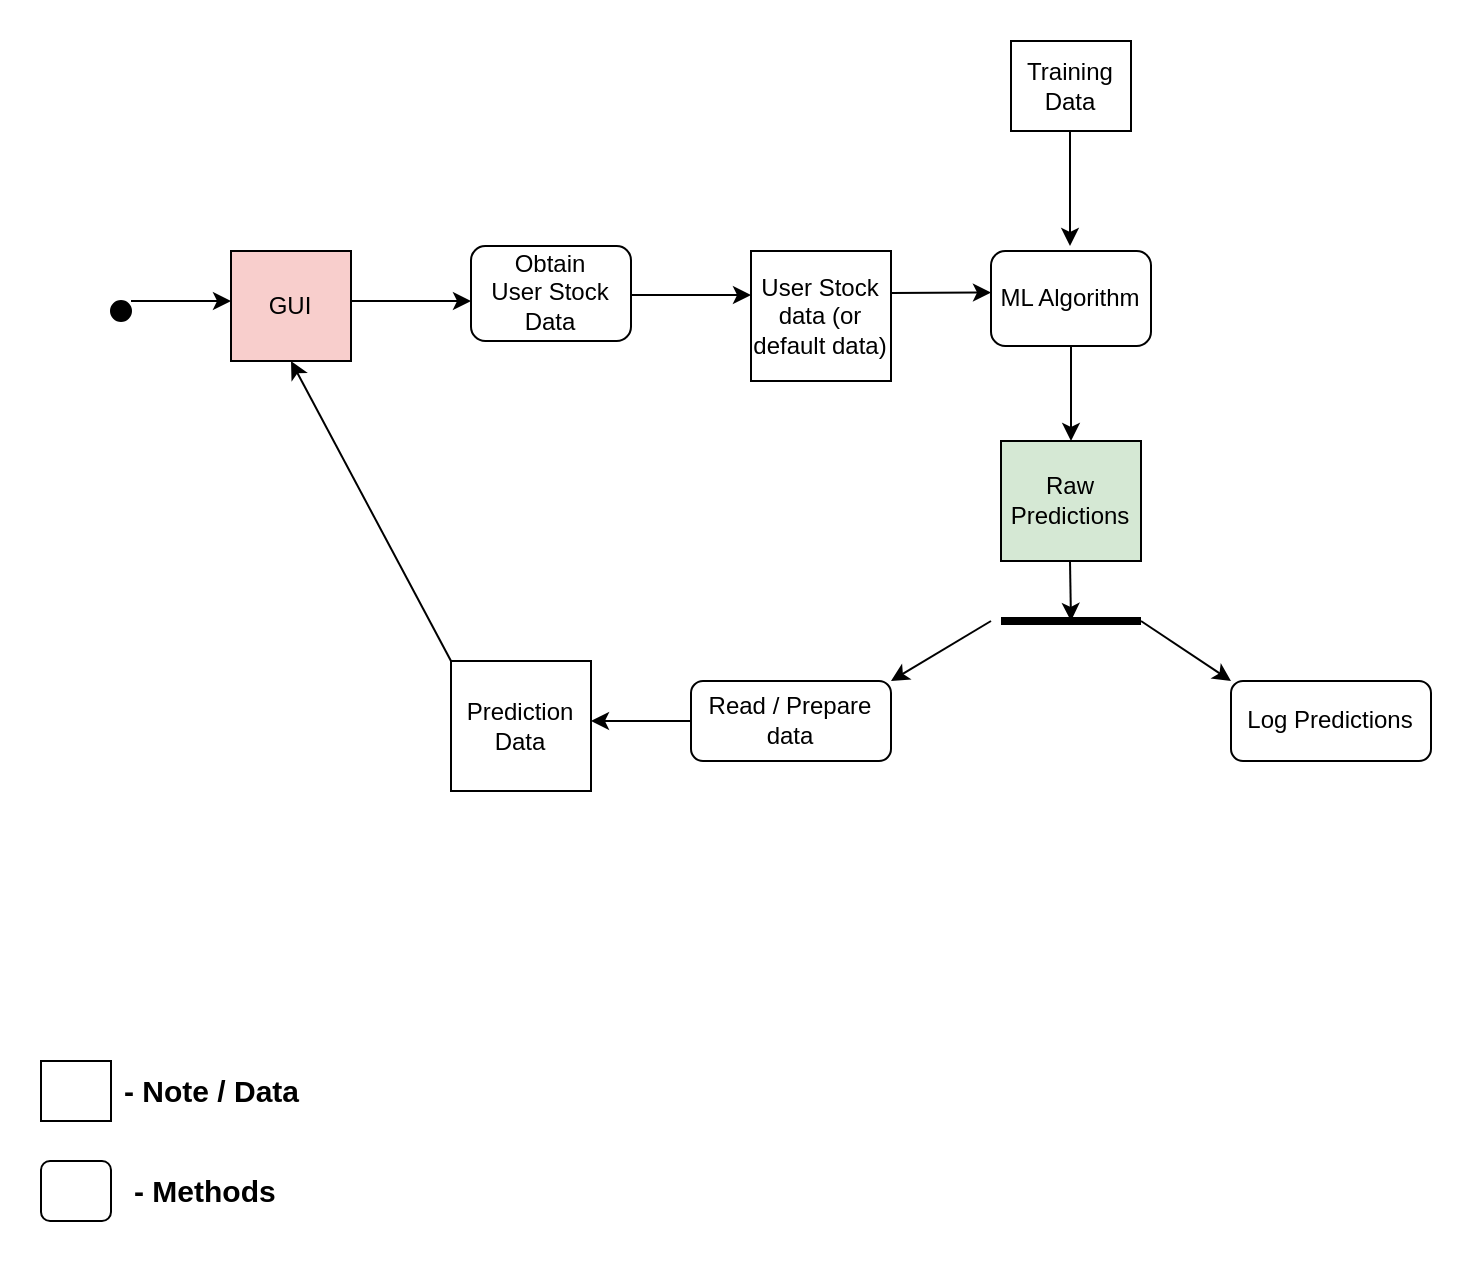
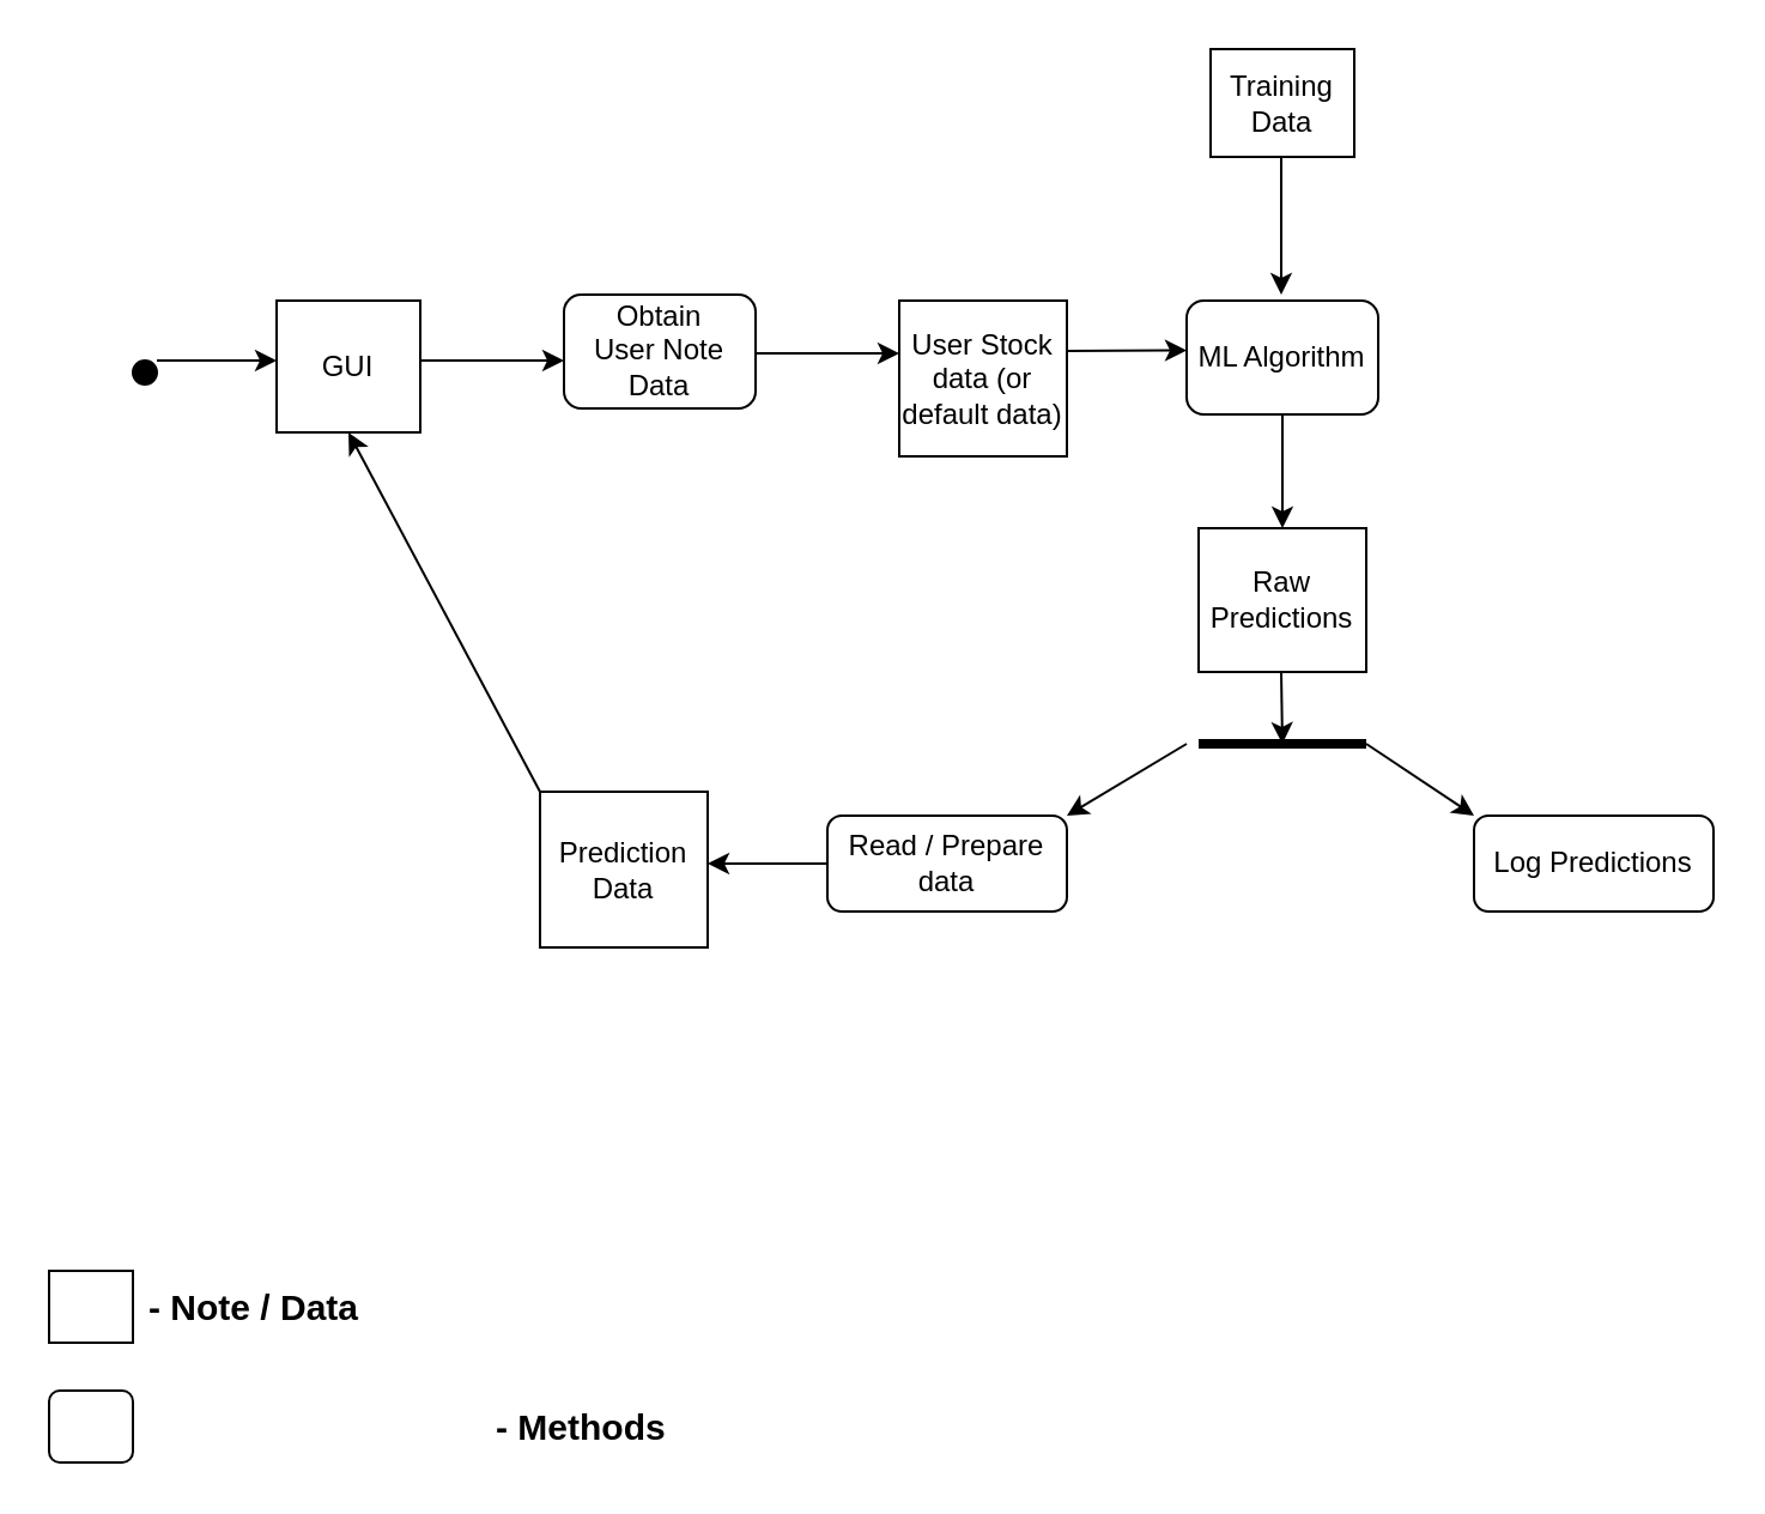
- <mxCell id="6" value="&lt;div&gt;Obtain&lt;/div&gt;&lt;div&gt;User Stock Data&lt;/div&gt;" style="rounded=1;whiteSpace=wrap;html=1;" parent="1" vertex="1"><mxGeometry x="235" y="122.5" width="80" height="47.5" as="geometry" /></mxCell>
+ <mxCell id="6" value="&lt;div&gt;Obtain&lt;/div&gt;&lt;div&gt;User Note Data&lt;/div&gt;" style="rounded=1;whiteSpace=wrap;html=1;" parent="1" vertex="1"><mxGeometry x="235" y="122.5" width="80" height="47.5" as="geometry" /></mxCell>
- <mxCell id="4" value="GUI" style="rounded=0;whiteSpace=wrap;html=1;fillColor=#f8cecc;" parent="1" vertex="1"><mxGeometry x="115" y="125" width="60" height="55" as="geometry" /></mxCell>
+ <mxCell id="4" value="GUI" style="rounded=0;whiteSpace=wrap;html=1;" parent="1" vertex="1"><mxGeometry x="115" y="125" width="60" height="55" as="geometry" /></mxCell>
- <mxCell id="14" value="&lt;div&gt;Raw Predictions&lt;/div&gt;" style="rounded=0;whiteSpace=wrap;html=1;fillColor=#d5e8d4;" parent="1" vertex="1"><mxGeometry x="500" y="220" width="70" height="60" as="geometry" /></mxCell>
+ <mxCell id="14" value="&lt;div&gt;Raw Predictions&lt;/div&gt;" style="rounded=0;whiteSpace=wrap;html=1;" parent="1" vertex="1"><mxGeometry x="500" y="220" width="70" height="60" as="geometry" /></mxCell>
- <mxCell id="27" value="&lt;div style=&quot;font-size: 15px;&quot; align=&quot;left&quot;&gt;&lt;b&gt;- Methods&lt;br&gt;&lt;/b&gt;&lt;/div&gt;" style="text;html=1;align=left;verticalAlign=middle;whiteSpace=wrap;rounded=0;" parent="1" vertex="1"><mxGeometry x="65" y="580" width="115" height="30" as="geometry" /></mxCell>
+ <mxCell id="27" value="&lt;div style=&quot;font-size: 15px;&quot; align=&quot;left&quot;&gt;&lt;b&gt;- Methods&lt;br&gt;&lt;/b&gt;&lt;/div&gt;" style="text;html=1;align=left;verticalAlign=middle;whiteSpace=wrap;rounded=0;" parent="1" vertex="1"><mxGeometry x="205" y="580" width="115" height="30" as="geometry" /></mxCell>
